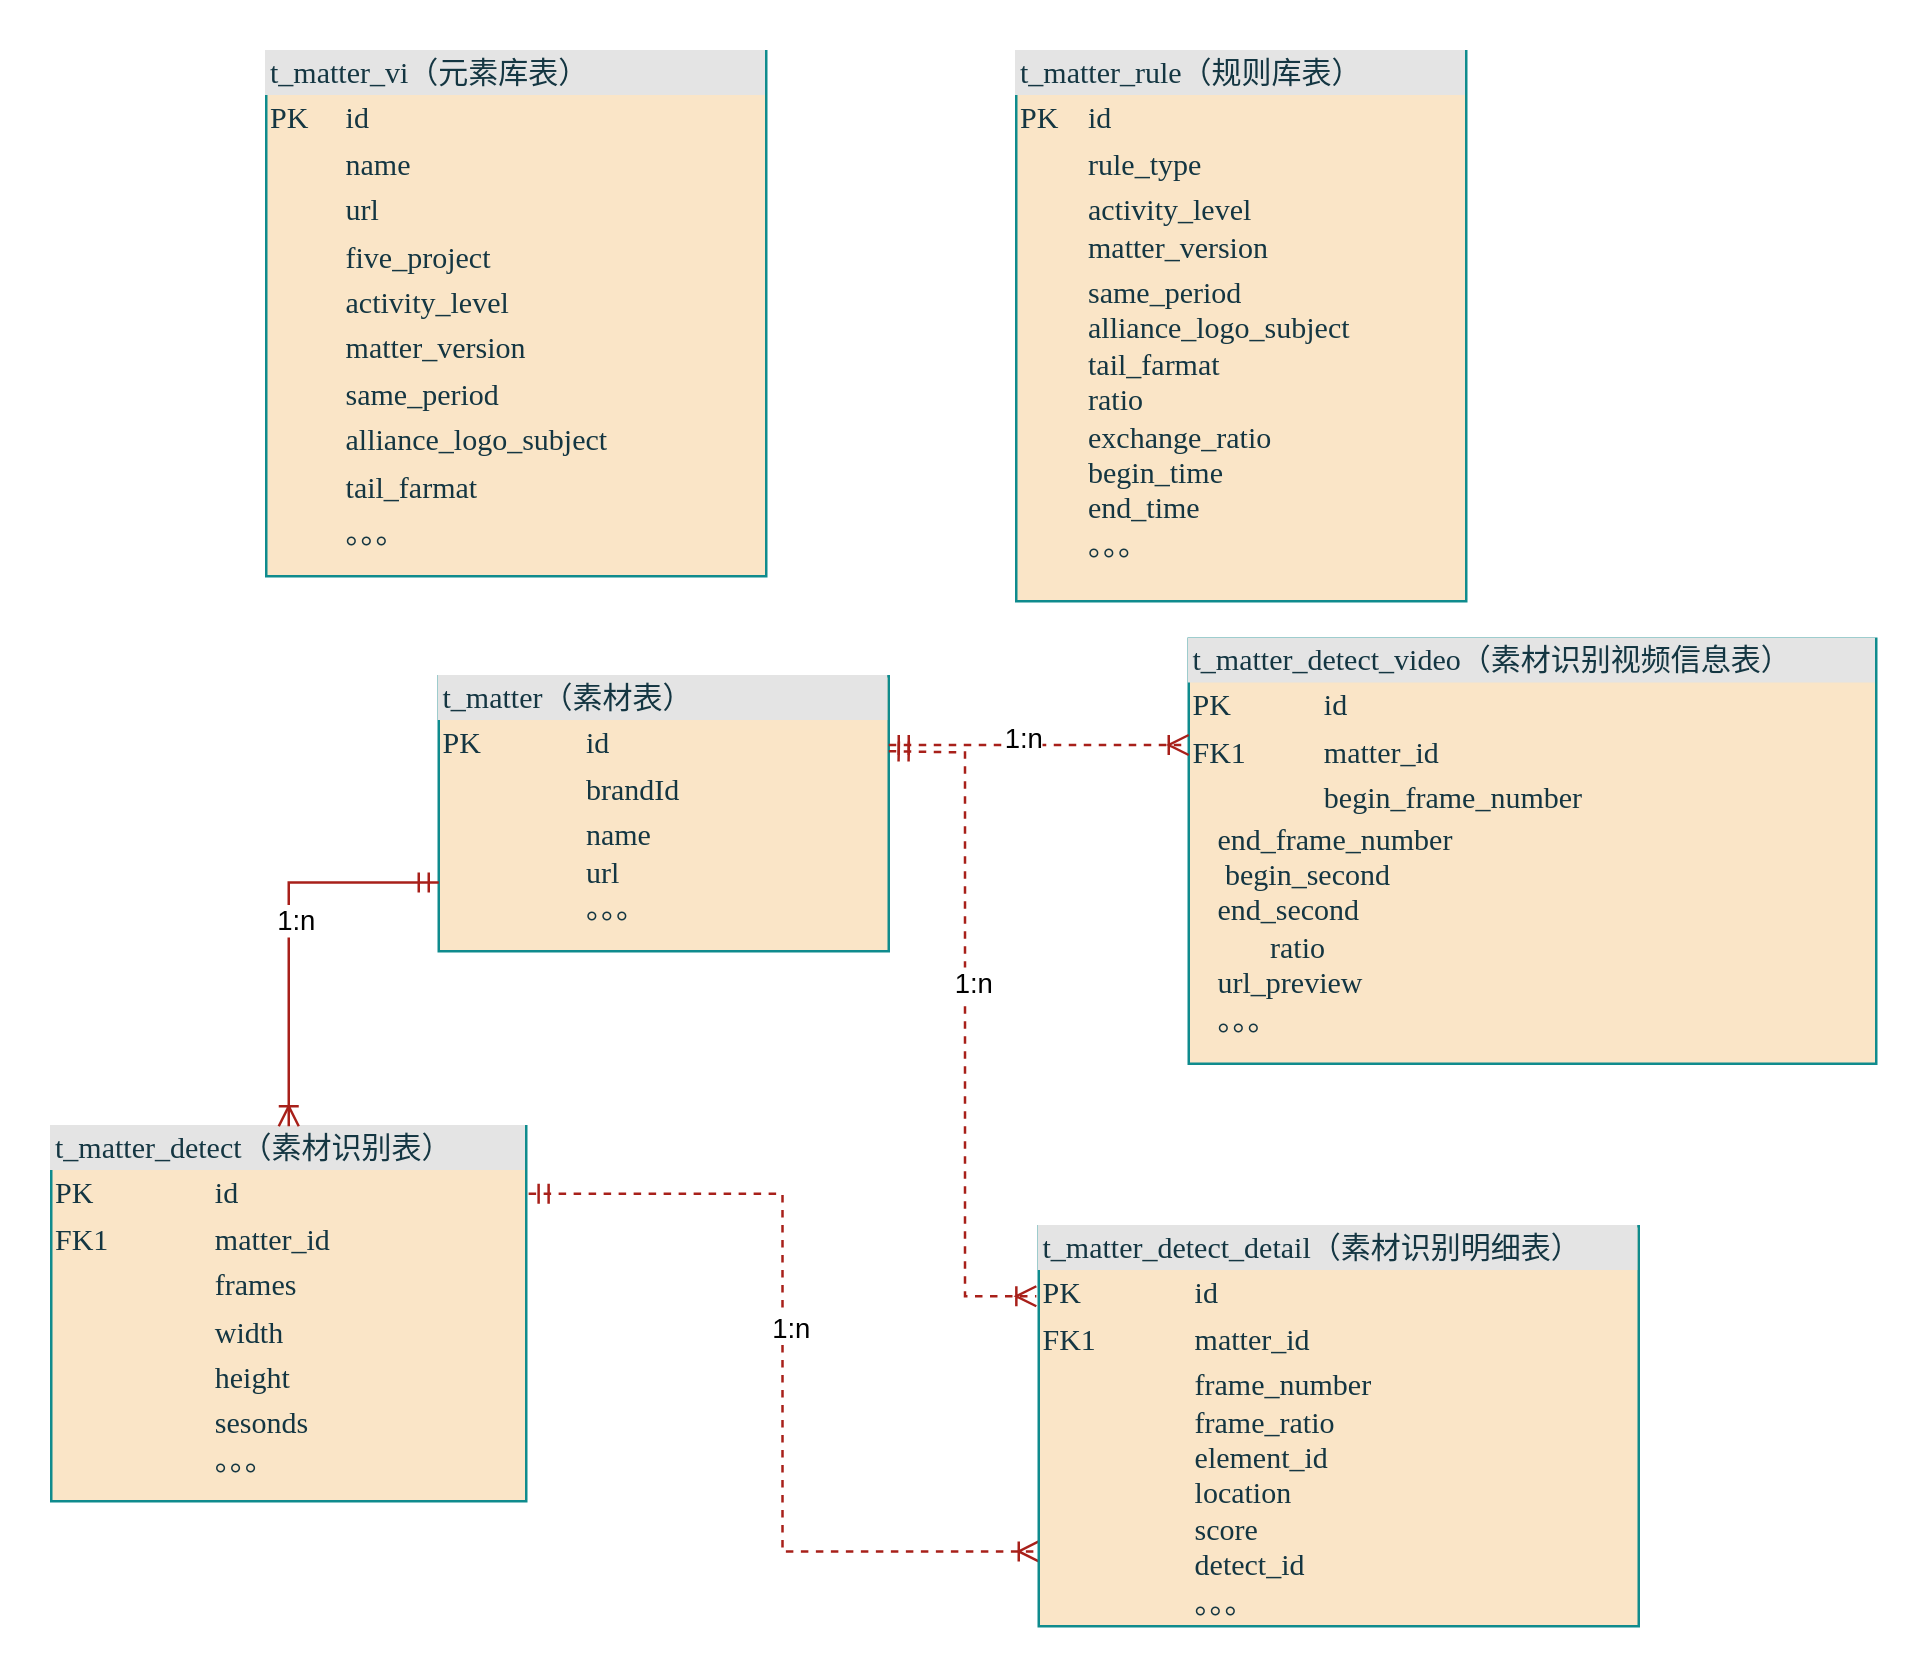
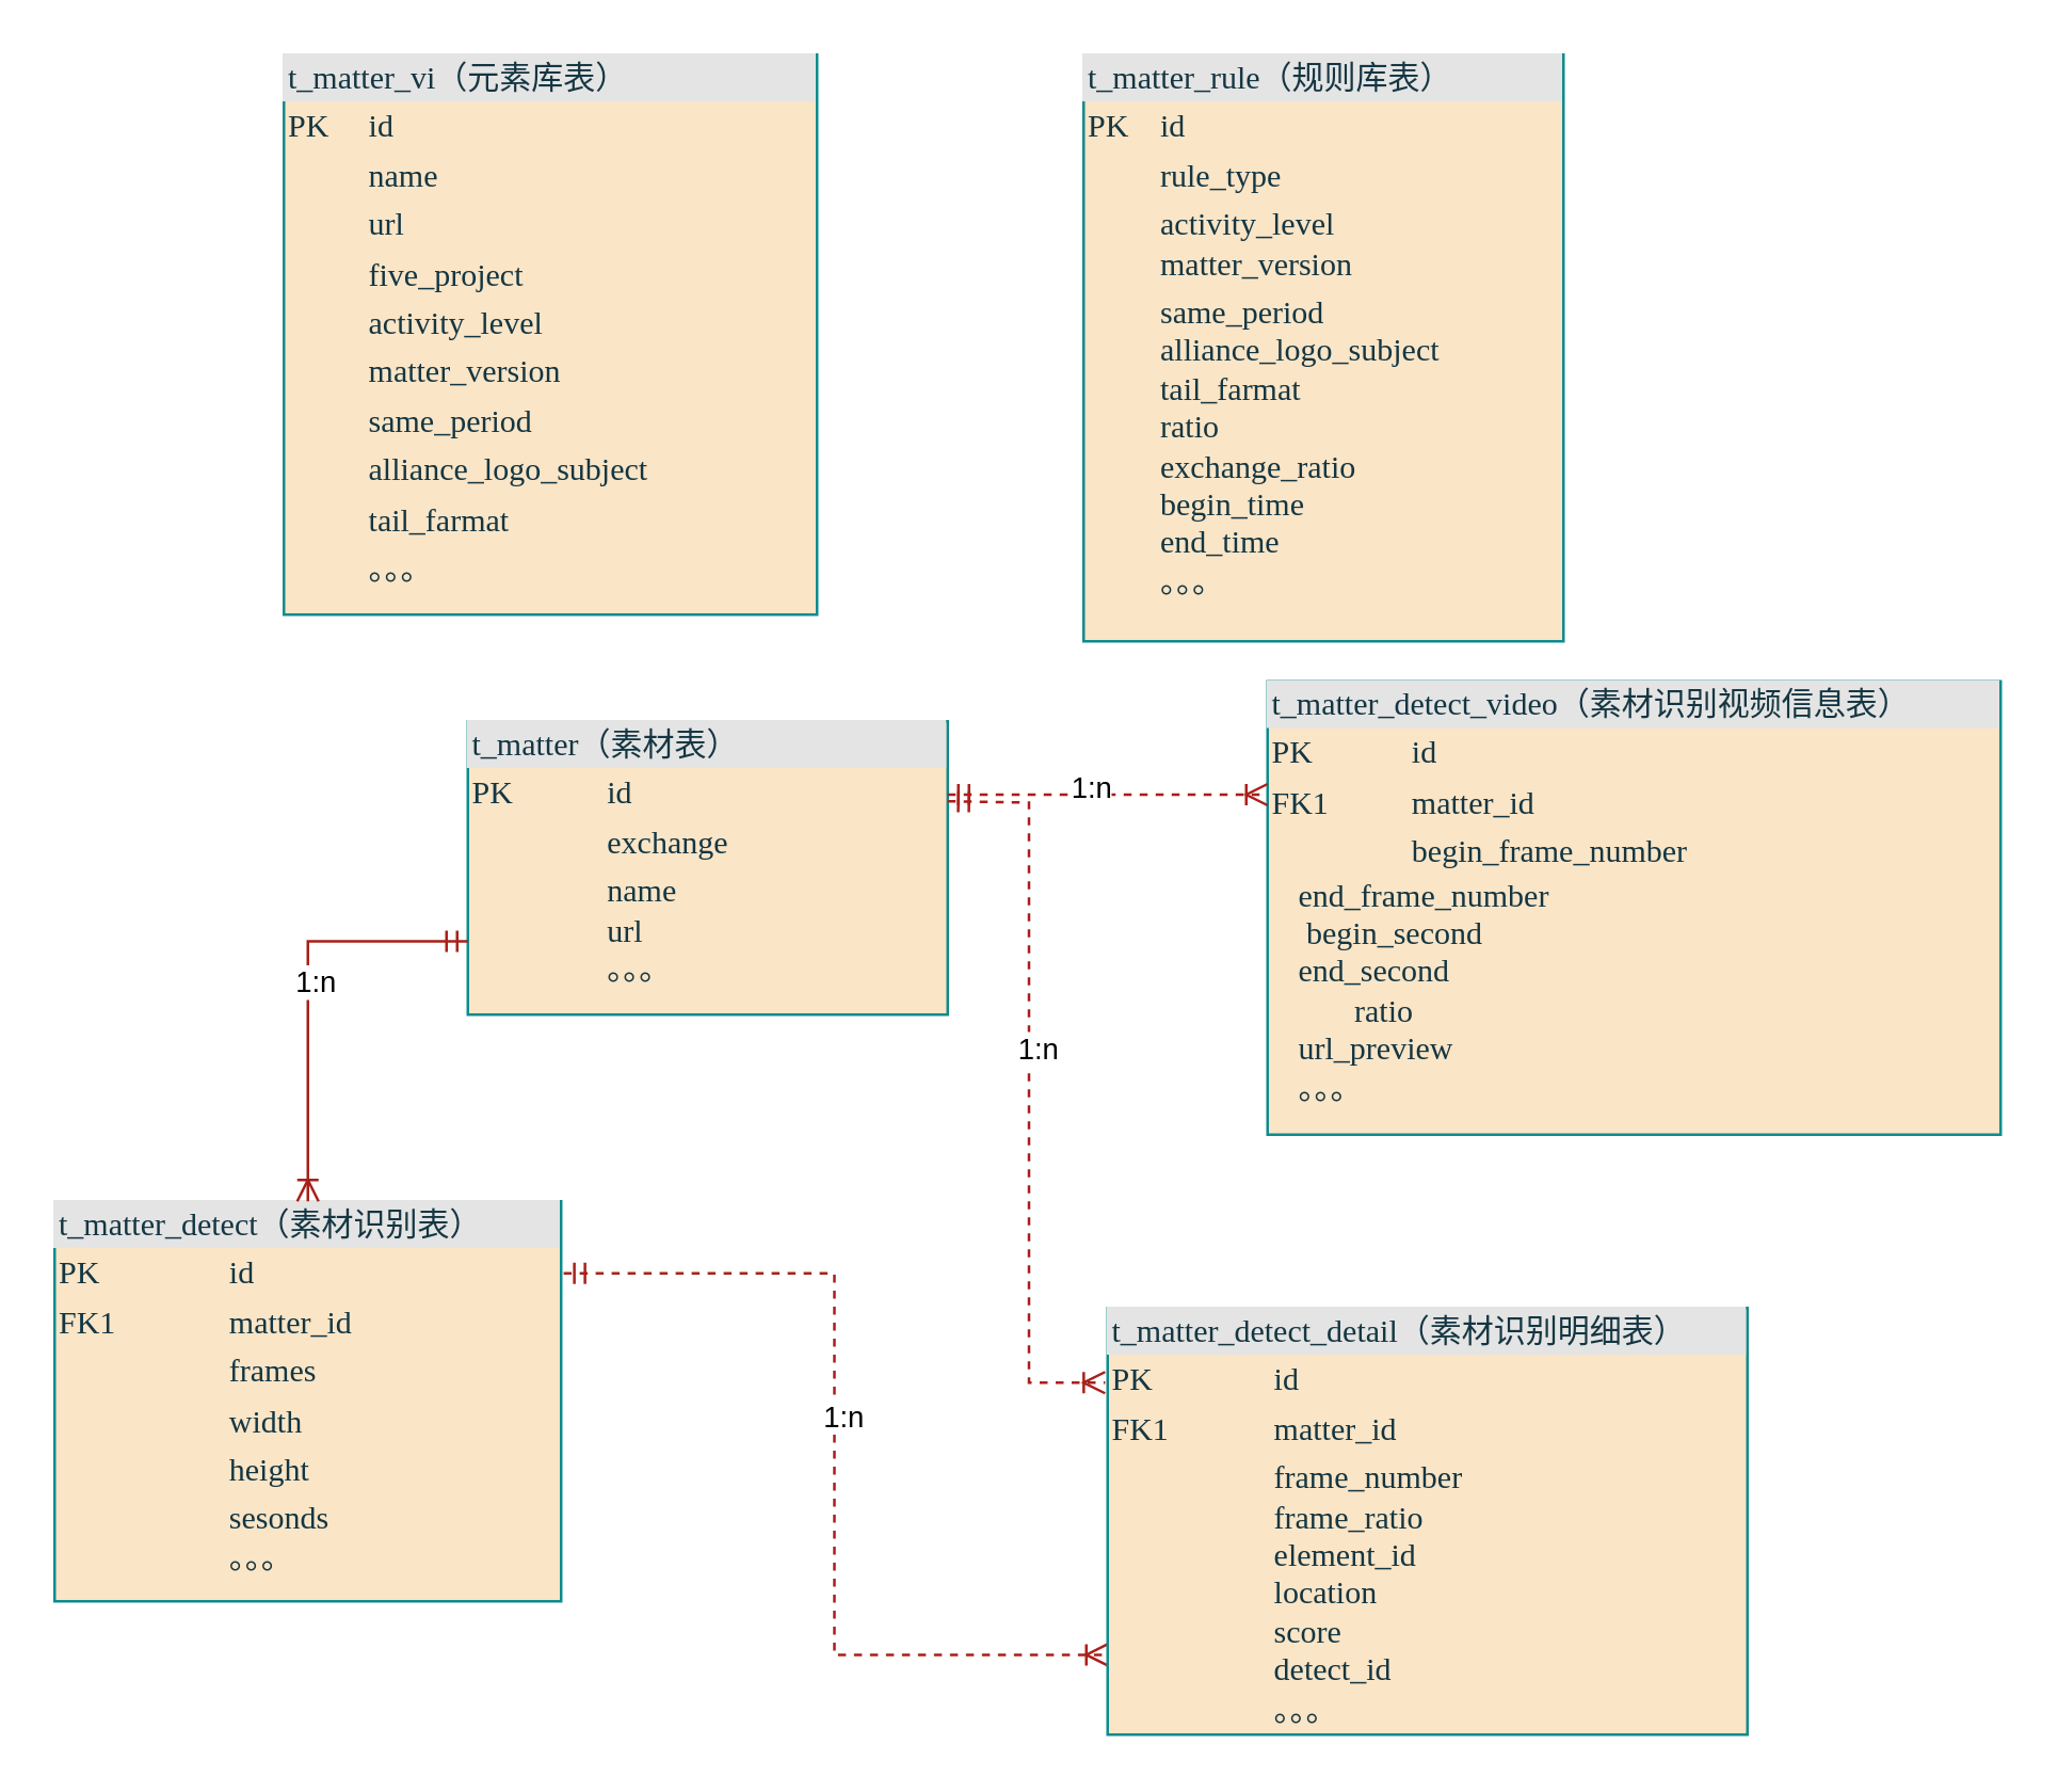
- <mxCell id="2" value="&lt;div style=&quot;box-sizing:border-box;width:100%;background:#e4e4e4;padding:2px;&quot;&gt;t_matter（素材表）&lt;/div&gt;&lt;table style=&quot;width:100%;font-size:1em;&quot; cellpadding=&quot;2&quot; cellspacing=&quot;0&quot;&gt;&lt;tbody&gt;&lt;tr&gt;&lt;td&gt;PK&lt;/td&gt;&lt;td&gt;id&lt;/td&gt;&lt;/tr&gt;&lt;tr&gt;&lt;td&gt;&lt;br&gt;&lt;/td&gt;&lt;td&gt;brandId&lt;br&gt;&lt;/td&gt;&lt;/tr&gt;&lt;tr&gt;&lt;td&gt;&lt;/td&gt;&lt;td&gt;name&lt;br&gt;url&lt;br&gt;。。。&lt;/td&gt;&lt;/tr&gt;&lt;/tbody&gt;&lt;/table&gt;" style="verticalAlign=top;align=left;overflow=fill;html=1;rounded=0;shadow=0;comic=0;labelBackgroundColor=none;strokeWidth=1;fontFamily=Verdana;fontSize=12;fillColor=#FAE5C7;strokeColor=#0F8B8D;fontColor=#143642;" parent="1" vertex="1"><mxGeometry x="175" y="270" width="180" height="110" as="geometry" /></mxCell>
+ <mxCell id="2" value="&lt;div style=&quot;box-sizing:border-box;width:100%;background:#e4e4e4;padding:2px;&quot;&gt;t_matter（素材表）&lt;/div&gt;&lt;table style=&quot;width:100%;font-size:1em;&quot; cellpadding=&quot;2&quot; cellspacing=&quot;0&quot;&gt;&lt;tbody&gt;&lt;tr&gt;&lt;td&gt;PK&lt;/td&gt;&lt;td&gt;id&lt;/td&gt;&lt;/tr&gt;&lt;tr&gt;&lt;td&gt;&lt;br&gt;&lt;/td&gt;&lt;td&gt;exchange&lt;br&gt;&lt;/td&gt;&lt;/tr&gt;&lt;tr&gt;&lt;td&gt;&lt;/td&gt;&lt;td&gt;name&lt;br&gt;url&lt;br&gt;。。。&lt;/td&gt;&lt;/tr&gt;&lt;/tbody&gt;&lt;/table&gt;" style="verticalAlign=top;align=left;overflow=fill;html=1;rounded=0;shadow=0;comic=0;labelBackgroundColor=none;strokeWidth=1;fontFamily=Verdana;fontSize=12;fillColor=#FAE5C7;strokeColor=#0F8B8D;fontColor=#143642;" parent="1" vertex="1"><mxGeometry x="175" y="270" width="180" height="110" as="geometry" /></mxCell>
